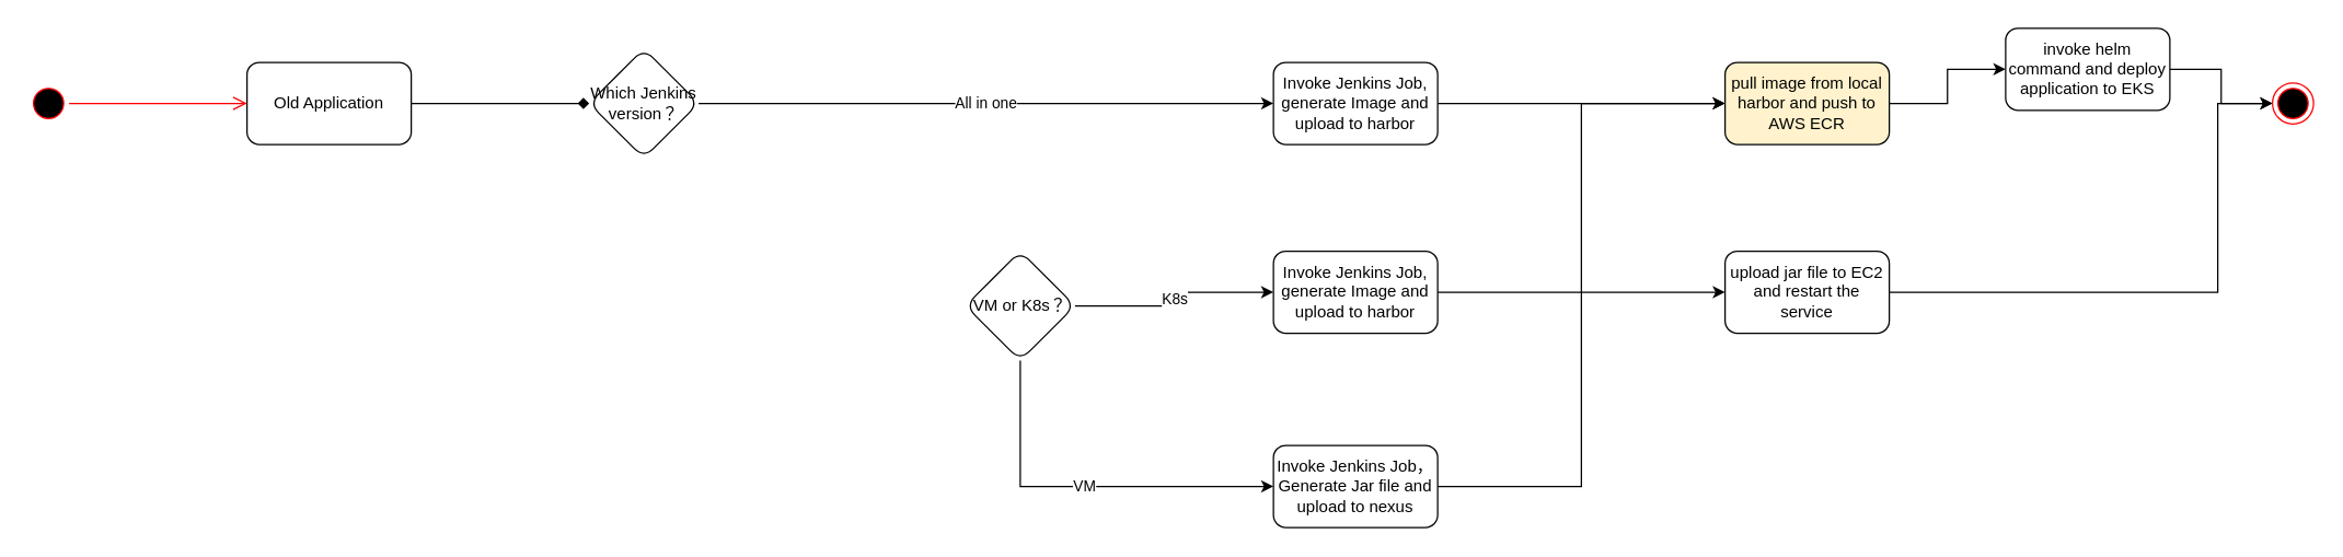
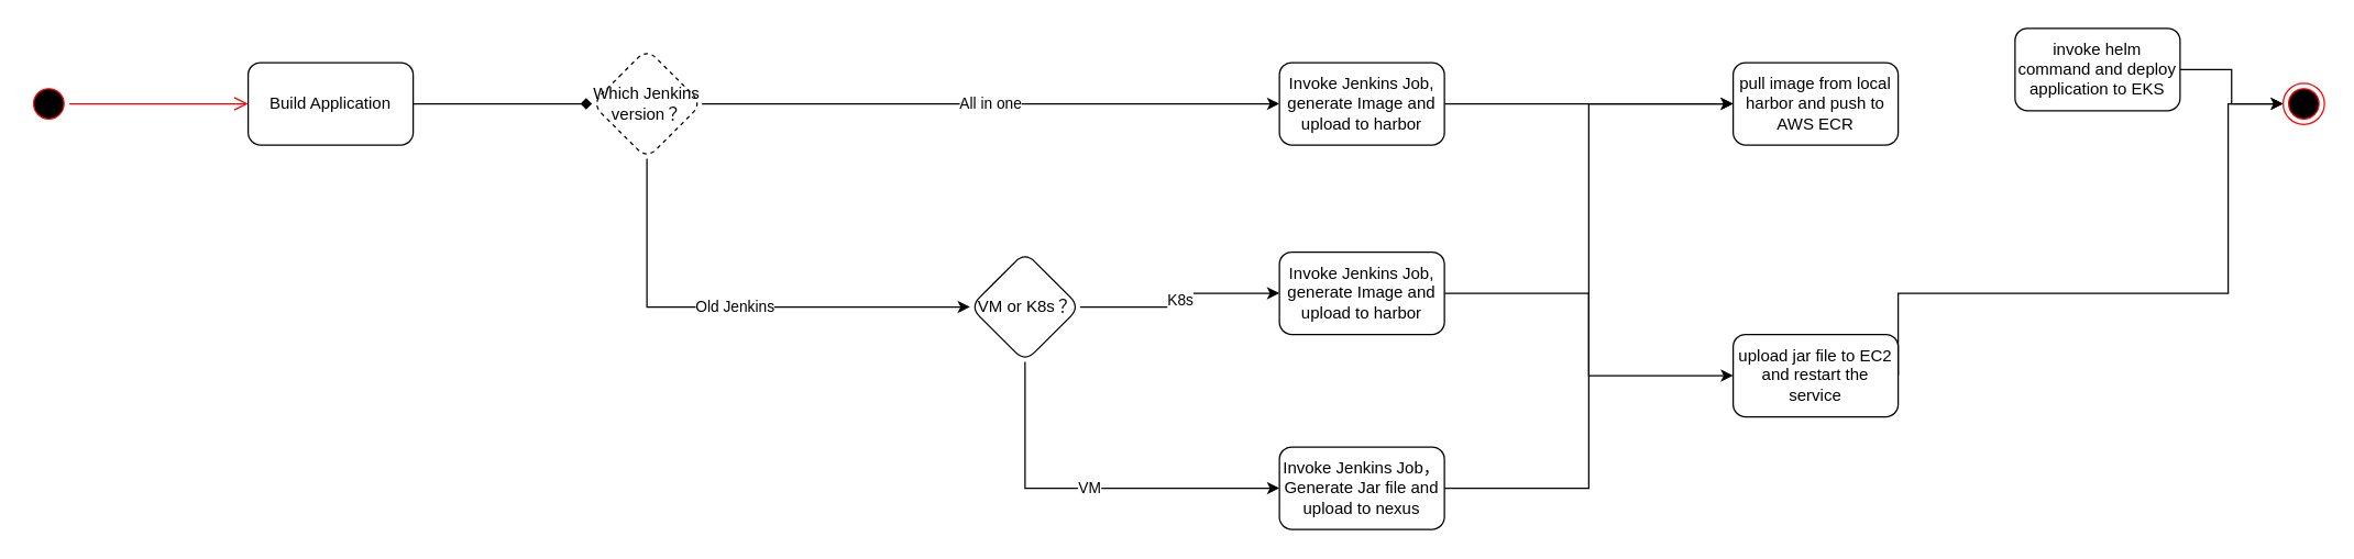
- <mxCell id="17" value="" style="edgeStyle=orthogonalEdgeStyle;rounded=0;orthogonalLoop=1;jettySize=auto;html=1;" edge="1" parent="1" source="18" target="20"><mxGeometry relative="1" as="geometry" /></mxCell>
- <mxCell id="24" value="Old Application" style="whiteSpace=wrap;html=1;rounded=1;" vertex="1" parent="1"><mxGeometry x="180" y="45" width="120" height="60" as="geometry" /></mxCell>
+ <mxCell id="24" value="Build Application" style="whiteSpace=wrap;html=1;rounded=1;" vertex="1" parent="1"><mxGeometry x="180" y="45" width="120" height="60" as="geometry" /></mxCell>
- <mxCell id="7" value="Which Jenkins version？" style="rhombus;whiteSpace=wrap;html=1;rounded=1;" vertex="1" parent="1"><mxGeometry x="430" y="35" width="80" height="80" as="geometry" /></mxCell>
+ <mxCell id="7" value="Which Jenkins version？" style="rhombus;whiteSpace=wrap;html=1;rounded=1;dashed=1;" vertex="1" parent="1"><mxGeometry x="430" y="35" width="80" height="80" as="geometry" /></mxCell>
- <mxCell id="18" value="pull image from local harbor and push to AWS ECR" style="whiteSpace=wrap;html=1;rounded=1;fillColor=#fff2cc;" vertex="1" parent="1"><mxGeometry x="1260" y="45" width="120" height="60" as="geometry" /></mxCell>
+ <mxCell id="18" value="pull image from local harbor and push to AWS ECR" style="whiteSpace=wrap;html=1;rounded=1;" vertex="1" parent="1"><mxGeometry x="1260" y="45" width="120" height="60" as="geometry" /></mxCell>
- <mxCell id="22" value="upload jar file to EC2 and restart the service" style="whiteSpace=wrap;html=1;rounded=1;" vertex="1" parent="1"><mxGeometry x="1260" y="183" width="120" height="60" as="geometry" /></mxCell>
+ <mxCell id="22" value="upload jar file to EC2 and restart the service" style="whiteSpace=wrap;html=1;rounded=1;" vertex="1" parent="1"><mxGeometry x="1260" y="243" width="120" height="60" as="geometry" /></mxCell>
+ <mxCell id="6" value="Old Jenkins" style="edgeStyle=orthogonalEdgeStyle;rounded=0;orthogonalLoop=1;jettySize=auto;html=1;entryX=0;entryY=0.5;entryDx=0;entryDy=0;exitX=0.5;exitY=1;exitDx=0;exitDy=0;" edge="1" parent="1" source="7" target="12"><mxGeometry relative="1" as="geometry"><mxPoint x="680" y="185" as="targetPoint" /></mxGeometry></mxCell>
